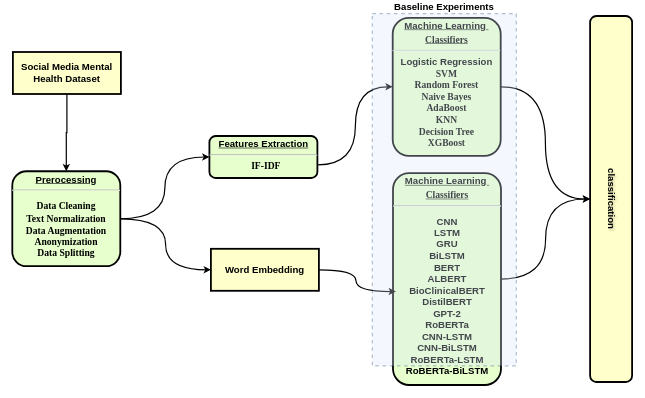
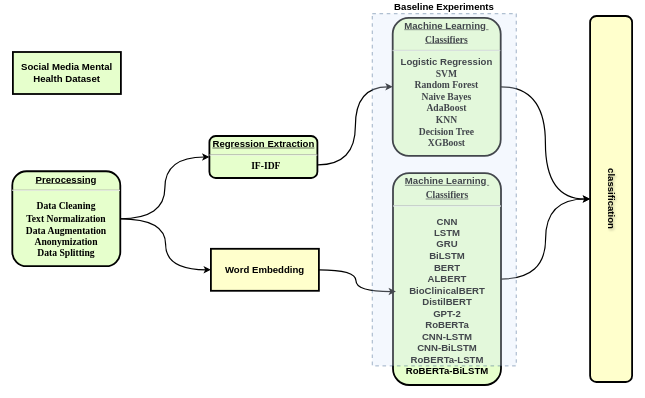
- <mxCell id="3" value="Social Media Mental Health Dataset" style="whiteSpace=wrap;align=center;verticalAlign=middle;fontStyle=1;strokeWidth=3;fillColor=#FFFFCC;fontSize=16;fontFamily=Helvetica;" vertex="1" parent="1"><mxGeometry x="21" y="84" width="180" height="70" as="geometry" /></mxCell>
+ <mxCell id="3" value="Social Media Mental Health Dataset" style="whiteSpace=wrap;align=center;verticalAlign=middle;fontStyle=1;strokeWidth=3;fillColor=#e6ffcc;fontSize=16;fontFamily=Helvetica;" vertex="1" parent="1"><mxGeometry x="21" y="84" width="180" height="70" as="geometry" /></mxCell>
- <mxCell id="2" style="edgeStyle=orthogonalEdgeStyle;rounded=0;orthogonalLoop=1;jettySize=auto;html=1;verticalAlign=top;strokeWidth=2;strokeColor=#000000;" edge="1" parent="1" source="3" target="6"><mxGeometry relative="1" as="geometry" /></mxCell>
- <mxCell id="8" value="&lt;p style=&quot;margin: 4px 0px 0px; text-align: center; text-decoration: underline; font-size: 16px;&quot;&gt;&lt;strong style=&quot;font-size: 16px;&quot;&gt;&lt;font face=&quot;Helvetica&quot;&gt;Features Extraction&lt;/font&gt;&lt;/strong&gt;&lt;/p&gt;&lt;hr style=&quot;font-size: 16px;&quot;&gt;&lt;p style=&quot;margin: 0px 0px 0px 8px; font-size: 16px;&quot;&gt;&lt;font face=&quot;DqDdRKLvFF2xLu6nzbZL&quot;&gt;IF-IDF&lt;/font&gt;&lt;/p&gt;" style="verticalAlign=middle;align=center;overflow=fill;fontSize=16;fontFamily=Helvetica;html=1;rounded=1;fontStyle=1;strokeWidth=3;fillColor=#E6FFCC" vertex="1" parent="1"><mxGeometry x="348.5" y="224" width="180" height="70" as="geometry" /></mxCell>
+ <mxCell id="8" value="&lt;p style=&quot;margin: 4px 0px 0px; text-align: center; text-decoration: underline; font-size: 16px;&quot;&gt;&lt;strong style=&quot;font-size: 16px;&quot;&gt;&lt;font face=&quot;Helvetica&quot;&gt;Regression Extraction&lt;/font&gt;&lt;/strong&gt;&lt;/p&gt;&lt;hr style=&quot;font-size: 16px;&quot;&gt;&lt;p style=&quot;margin: 0px 0px 0px 8px; font-size: 16px;&quot;&gt;&lt;font face=&quot;DqDdRKLvFF2xLu6nzbZL&quot;&gt;IF-IDF&lt;/font&gt;&lt;/p&gt;" style="verticalAlign=middle;align=center;overflow=fill;fontSize=16;fontFamily=Helvetica;html=1;rounded=1;fontStyle=1;strokeWidth=3;fillColor=#E6FFCC" vertex="1" parent="1"><mxGeometry x="348.5" y="224" width="180" height="70" as="geometry" /></mxCell>
